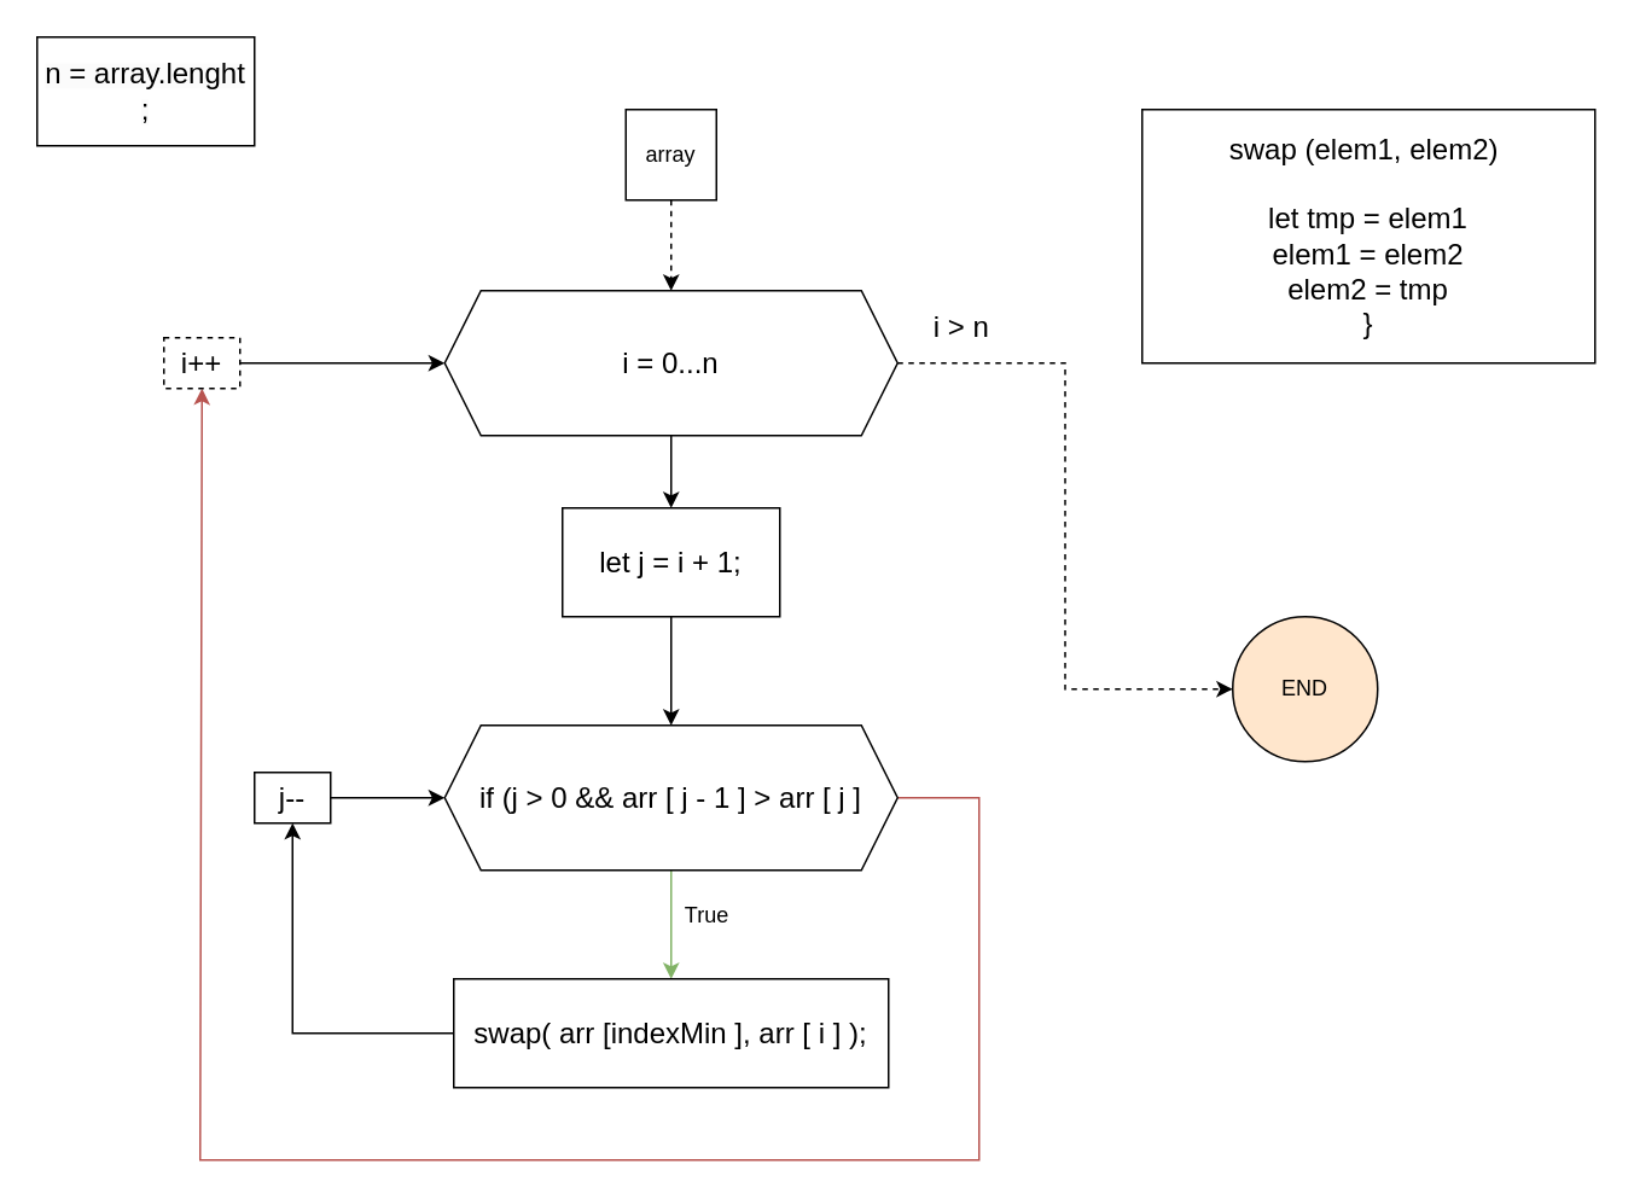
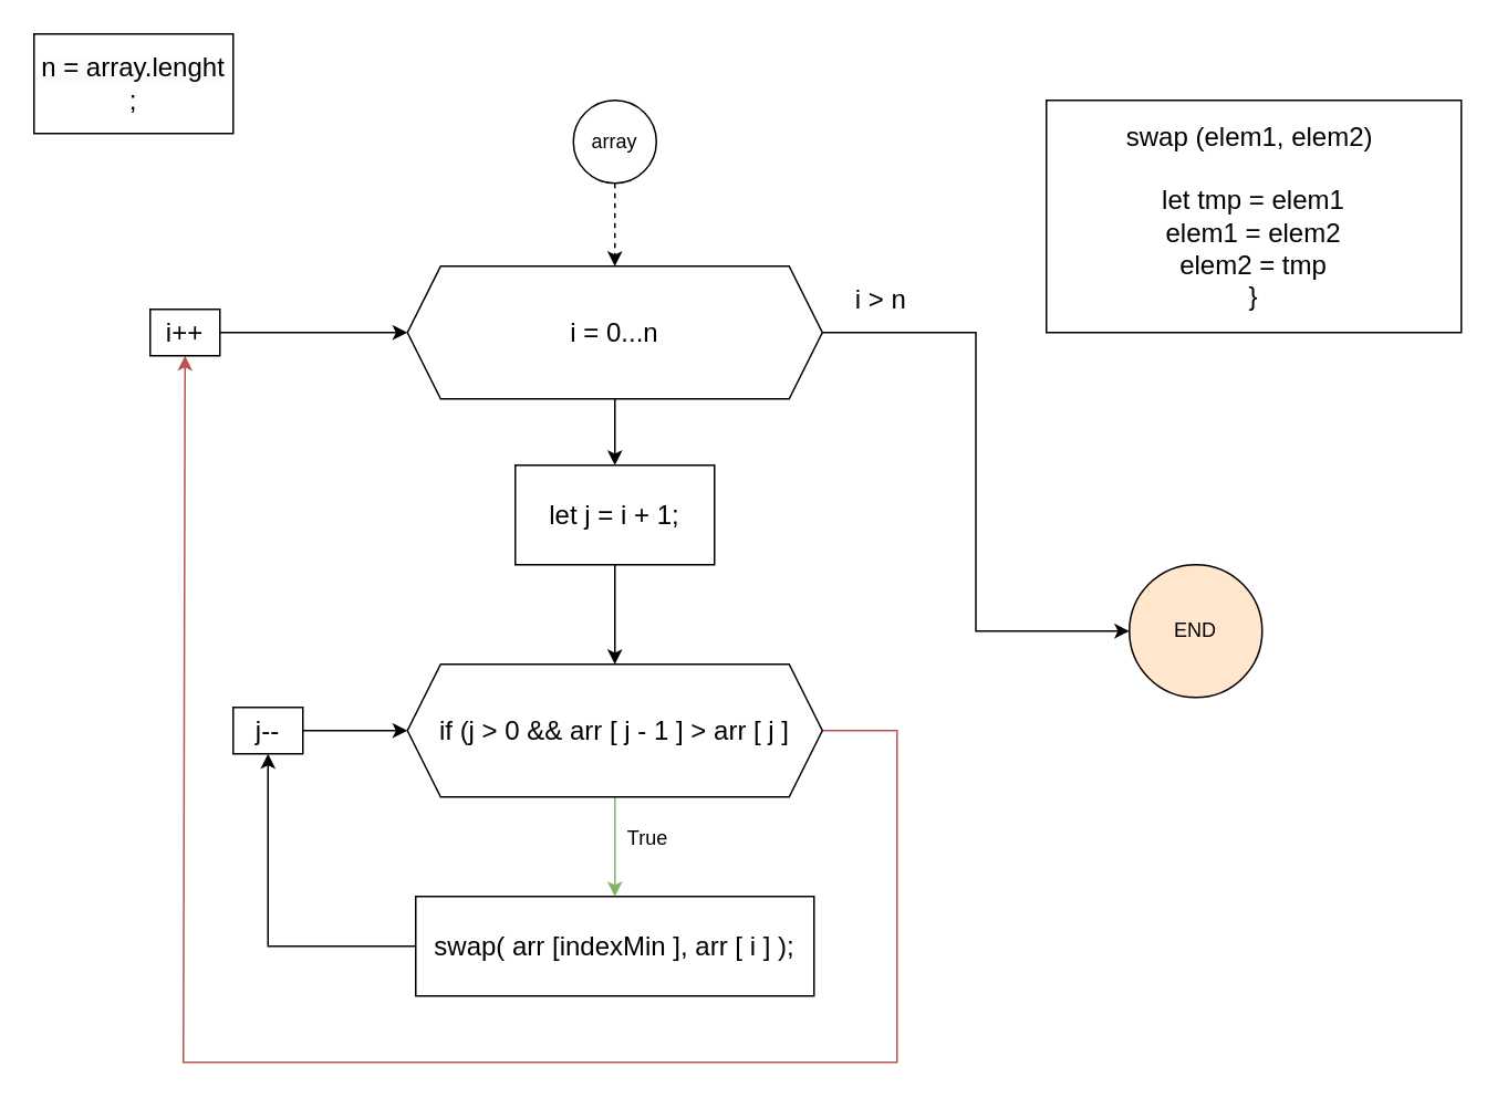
- <mxCell id="3" value="array" style="whiteSpace=wrap;html=1;aspect=fixed;strokeWidth=1;labelBackgroundColor=none;rounded=0;" vertex="1" parent="1"><mxGeometry x="345" y="60" width="50" height="50" as="geometry" /></mxCell>
+ <mxCell id="3" value="array" style="ellipse;whiteSpace=wrap;html=1;aspect=fixed;strokeWidth=1;labelBackgroundColor=none;" vertex="1" parent="1"><mxGeometry x="345" y="60" width="50" height="50" as="geometry" /></mxCell>
- <mxCell id="17" value="&lt;font style=&quot;font-size: 16px;&quot;&gt;i++&lt;/font&gt;" style="rounded=0;whiteSpace=wrap;html=1;dashed=1;" vertex="1" parent="1"><mxGeometry x="90" y="186" width="42" height="28" as="geometry" /></mxCell>
+ <mxCell id="17" value="&lt;font style=&quot;font-size: 16px;&quot;&gt;i++&lt;/font&gt;" style="rounded=0;whiteSpace=wrap;html=1;" vertex="1" parent="1"><mxGeometry x="90" y="186" width="42" height="28" as="geometry" /></mxCell>
- <mxCell id="6" style="edgeStyle=orthogonalEdgeStyle;rounded=0;orthogonalLoop=1;jettySize=auto;html=1;entryX=0;entryY=0.5;entryDx=0;entryDy=0;fontSize=16;dashed=1;" edge="1" parent="1" source="7" target="21"><mxGeometry relative="1" as="geometry" /></mxCell>
+ <mxCell id="6" style="edgeStyle=orthogonalEdgeStyle;rounded=0;orthogonalLoop=1;jettySize=auto;html=1;entryX=0;entryY=0.5;entryDx=0;entryDy=0;fontSize=16;" edge="1" parent="1" source="7" target="21"><mxGeometry relative="1" as="geometry" /></mxCell>
